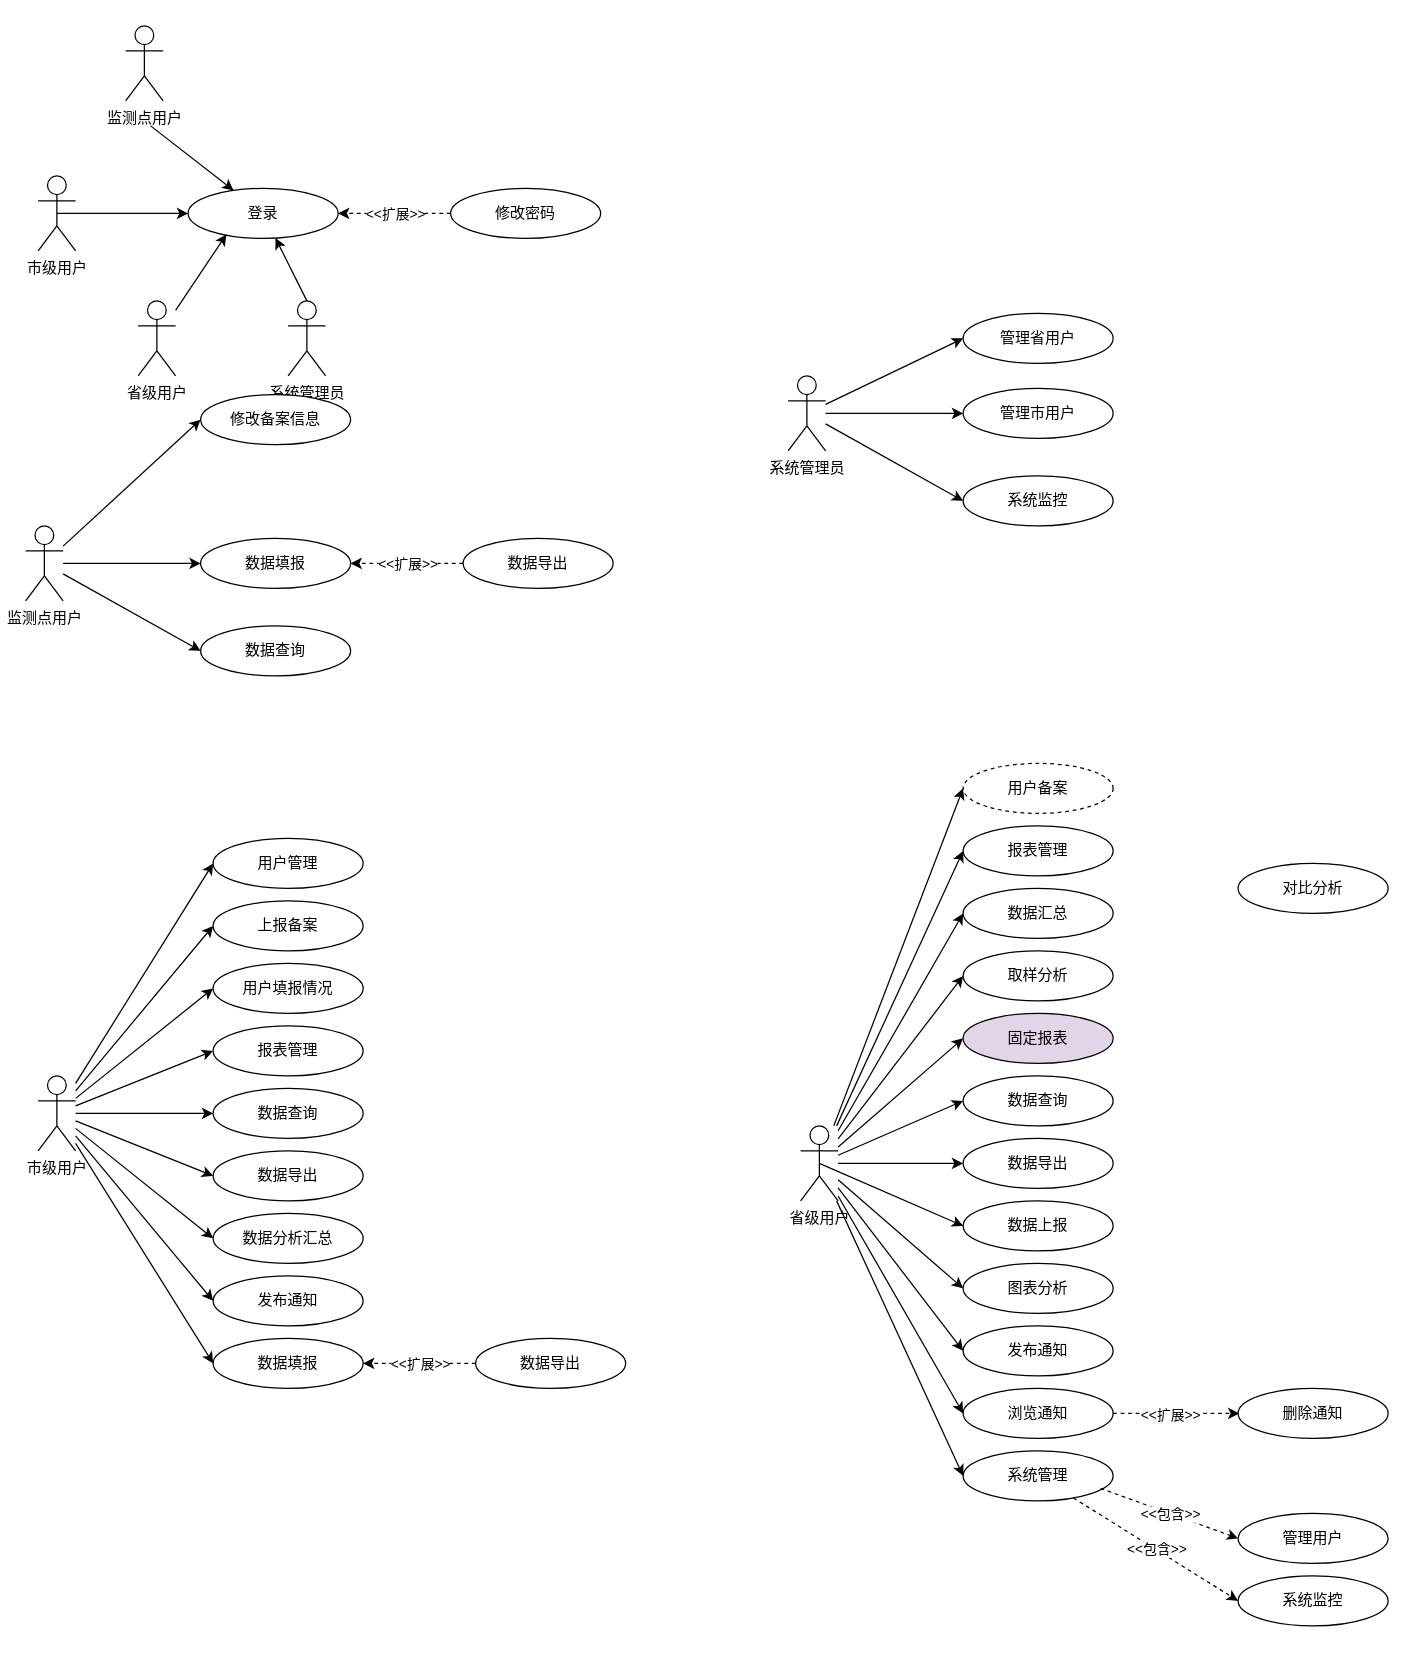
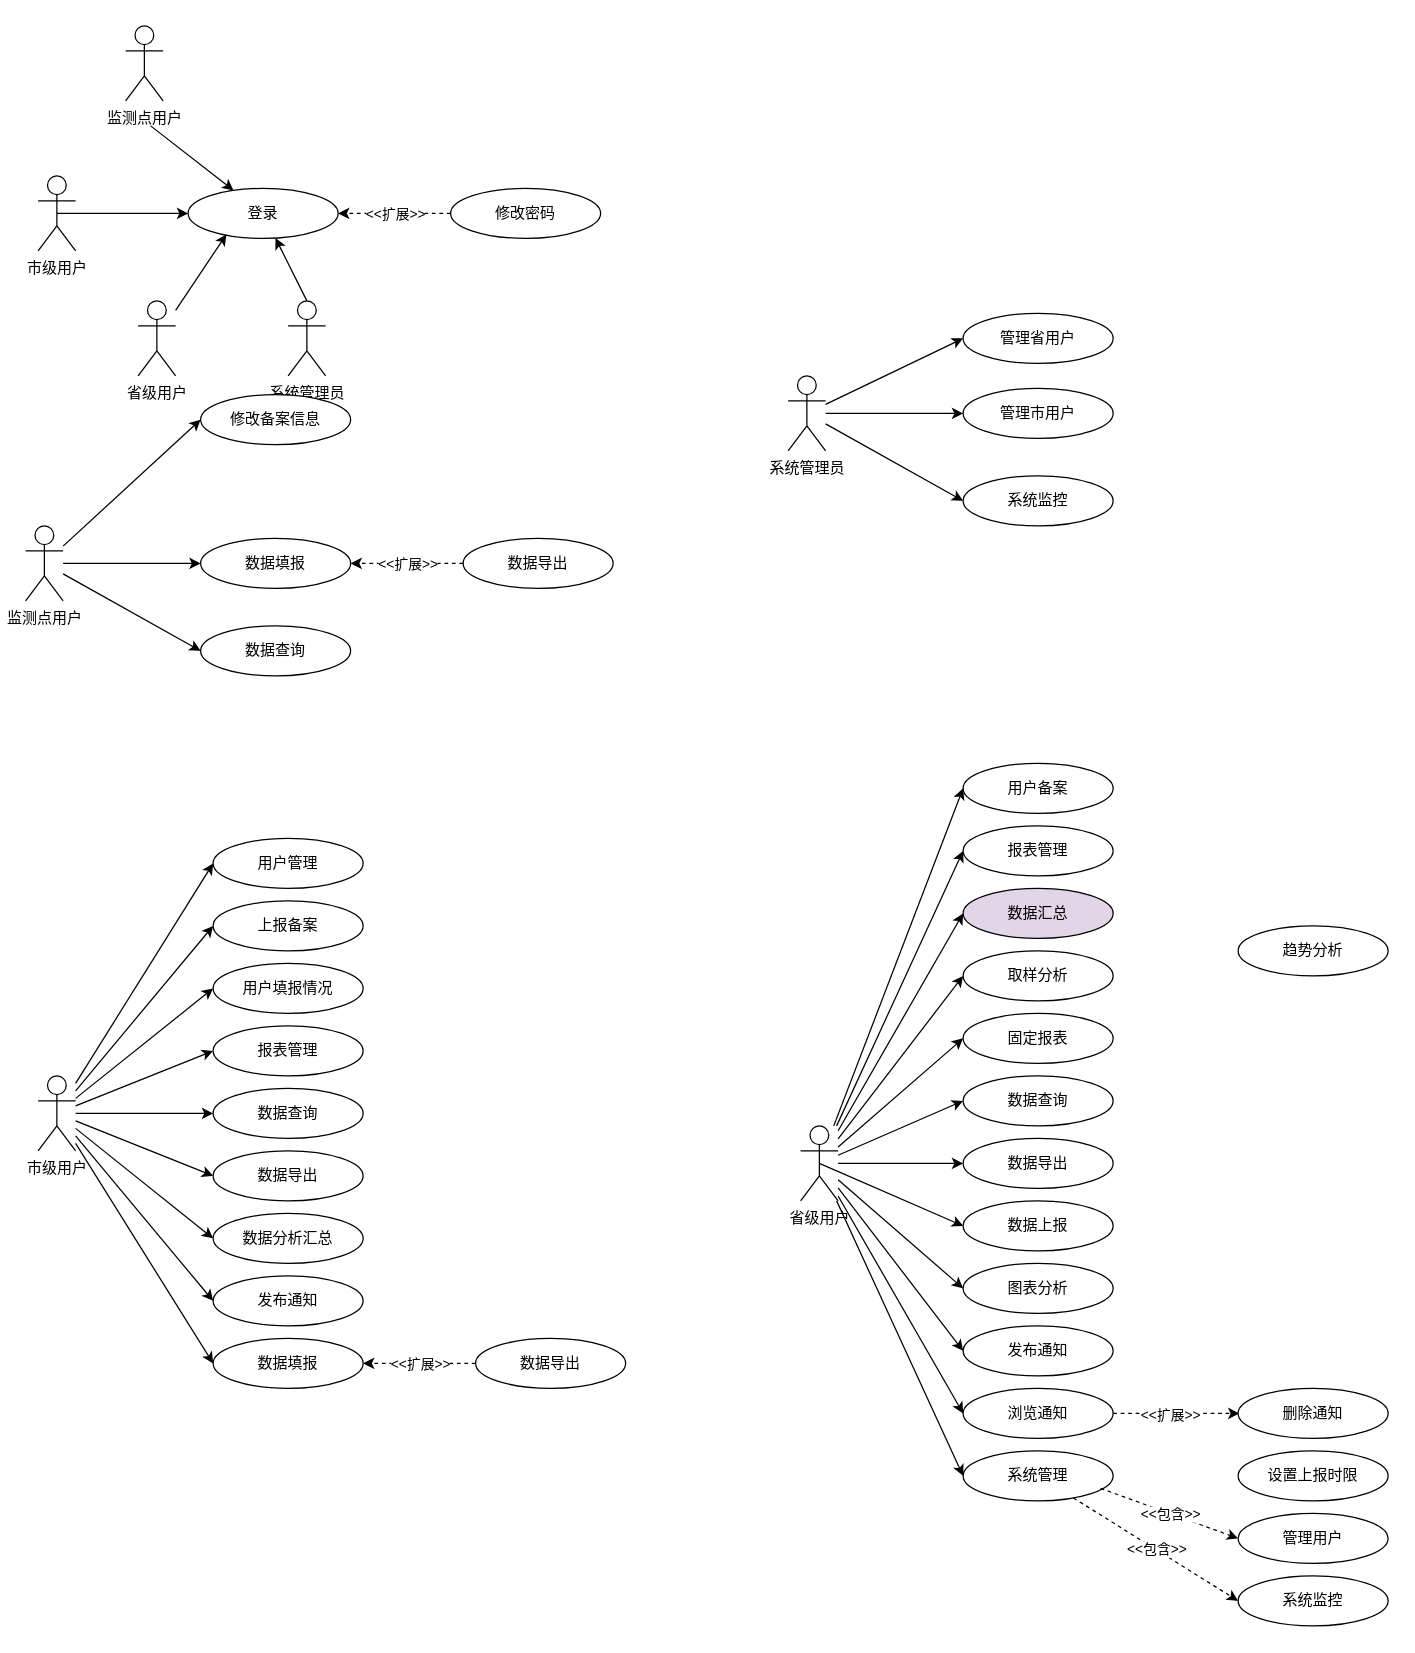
- <mxCell id="67" value="用户备案" style="ellipse;whiteSpace=wrap;html=1;dashed=1;" parent="1" vertex="1"><mxGeometry x="770" y="610" width="120" height="40" as="geometry" /></mxCell>
+ <mxCell id="67" value="用户备案" style="ellipse;whiteSpace=wrap;html=1;" parent="1" vertex="1"><mxGeometry x="770" y="610" width="120" height="40" as="geometry" /></mxCell>
- <mxCell id="73" value="对比分析" style="ellipse;whiteSpace=wrap;html=1;" parent="1" vertex="1"><mxGeometry x="990" y="690" width="120" height="40" as="geometry" /></mxCell>
- <mxCell id="65" value="数据汇总" style="ellipse;whiteSpace=wrap;html=1;" parent="1" vertex="1"><mxGeometry x="770" y="710" width="120" height="40" as="geometry" /></mxCell>
+ <mxCell id="65" value="数据汇总" style="ellipse;whiteSpace=wrap;html=1;fillColor=#e1d5e7;" parent="1" vertex="1"><mxGeometry x="770" y="710" width="120" height="40" as="geometry" /></mxCell>
+ <mxCell id="74" value="趋势分析" style="ellipse;whiteSpace=wrap;html=1;" parent="1" vertex="1"><mxGeometry x="990" y="740" width="120" height="40" as="geometry" /></mxCell>
- <mxCell id="63" value="固定报表" style="ellipse;whiteSpace=wrap;html=1;fillColor=#e1d5e7;" parent="1" vertex="1"><mxGeometry x="770" y="810" width="120" height="40" as="geometry" /></mxCell>
+ <mxCell id="63" value="固定报表" style="ellipse;whiteSpace=wrap;html=1;" parent="1" vertex="1"><mxGeometry x="770" y="810" width="120" height="40" as="geometry" /></mxCell>
+ <mxCell id="57" value="设置上报时限" style="ellipse;whiteSpace=wrap;html=1;" parent="1" vertex="1"><mxGeometry x="990" y="1160" width="120" height="40" as="geometry" /></mxCell>
